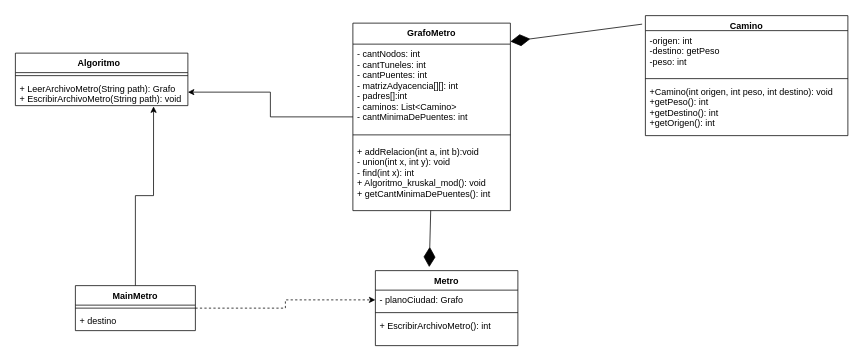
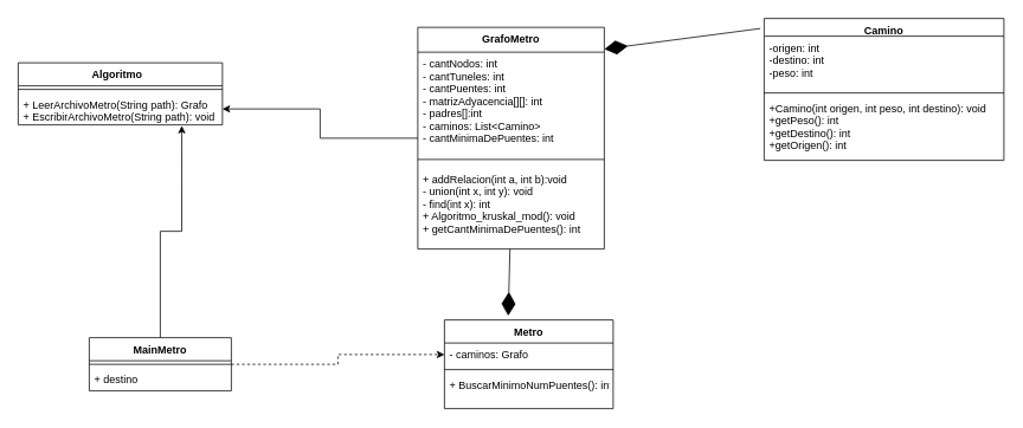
- <mxCell id="21" value="-origen: int&#10;-destino: getPeso&#10;-peso: int" style="text;strokeColor=none;fillColor=none;align=left;verticalAlign=top;spacingLeft=4;spacingRight=4;overflow=hidden;rotatable=0;points=[[0,0.5],[1,0.5]];portConstraint=eastwest;" vertex="1" parent="20"><mxGeometry y="20" width="270" height="60" as="geometry" /></mxCell>
+ <mxCell id="21" value="-origen: int&#10;-destino: int&#10;-peso: int" style="text;strokeColor=none;fillColor=none;align=left;verticalAlign=top;spacingLeft=4;spacingRight=4;overflow=hidden;rotatable=0;points=[[0,0.5],[1,0.5]];portConstraint=eastwest;" vertex="1" parent="20"><mxGeometry y="20" width="270" height="60" as="geometry" /></mxCell>
- <mxCell id="11" value="- planoCiudad: Grafo" style="text;strokeColor=none;fillColor=none;align=left;verticalAlign=top;spacingLeft=4;spacingRight=4;overflow=hidden;rotatable=0;points=[[0,0.5],[1,0.5]];portConstraint=eastwest;" parent="10" vertex="1"><mxGeometry y="26" width="190" height="26" as="geometry" /></mxCell>
+ <mxCell id="11" value="- caminos: Grafo" style="text;strokeColor=none;fillColor=none;align=left;verticalAlign=top;spacingLeft=4;spacingRight=4;overflow=hidden;rotatable=0;points=[[0,0.5],[1,0.5]];portConstraint=eastwest;" parent="10" vertex="1"><mxGeometry y="26" width="190" height="26" as="geometry" /></mxCell>
- <mxCell id="13" value="+ EscribirArchivoMetro(): int" style="text;strokeColor=none;fillColor=none;align=left;verticalAlign=top;spacingLeft=4;spacingRight=4;overflow=hidden;rotatable=0;points=[[0,0.5],[1,0.5]];portConstraint=eastwest;" parent="10" vertex="1"><mxGeometry y="60" width="190" height="40" as="geometry" /></mxCell>
+ <mxCell id="13" value="+ BuscarMinimoNumPuentes(): int" style="text;strokeColor=none;fillColor=none;align=left;verticalAlign=top;spacingLeft=4;spacingRight=4;overflow=hidden;rotatable=0;points=[[0,0.5],[1,0.5]];portConstraint=eastwest;" parent="10" vertex="1"><mxGeometry y="60" width="190" height="40" as="geometry" /></mxCell>
